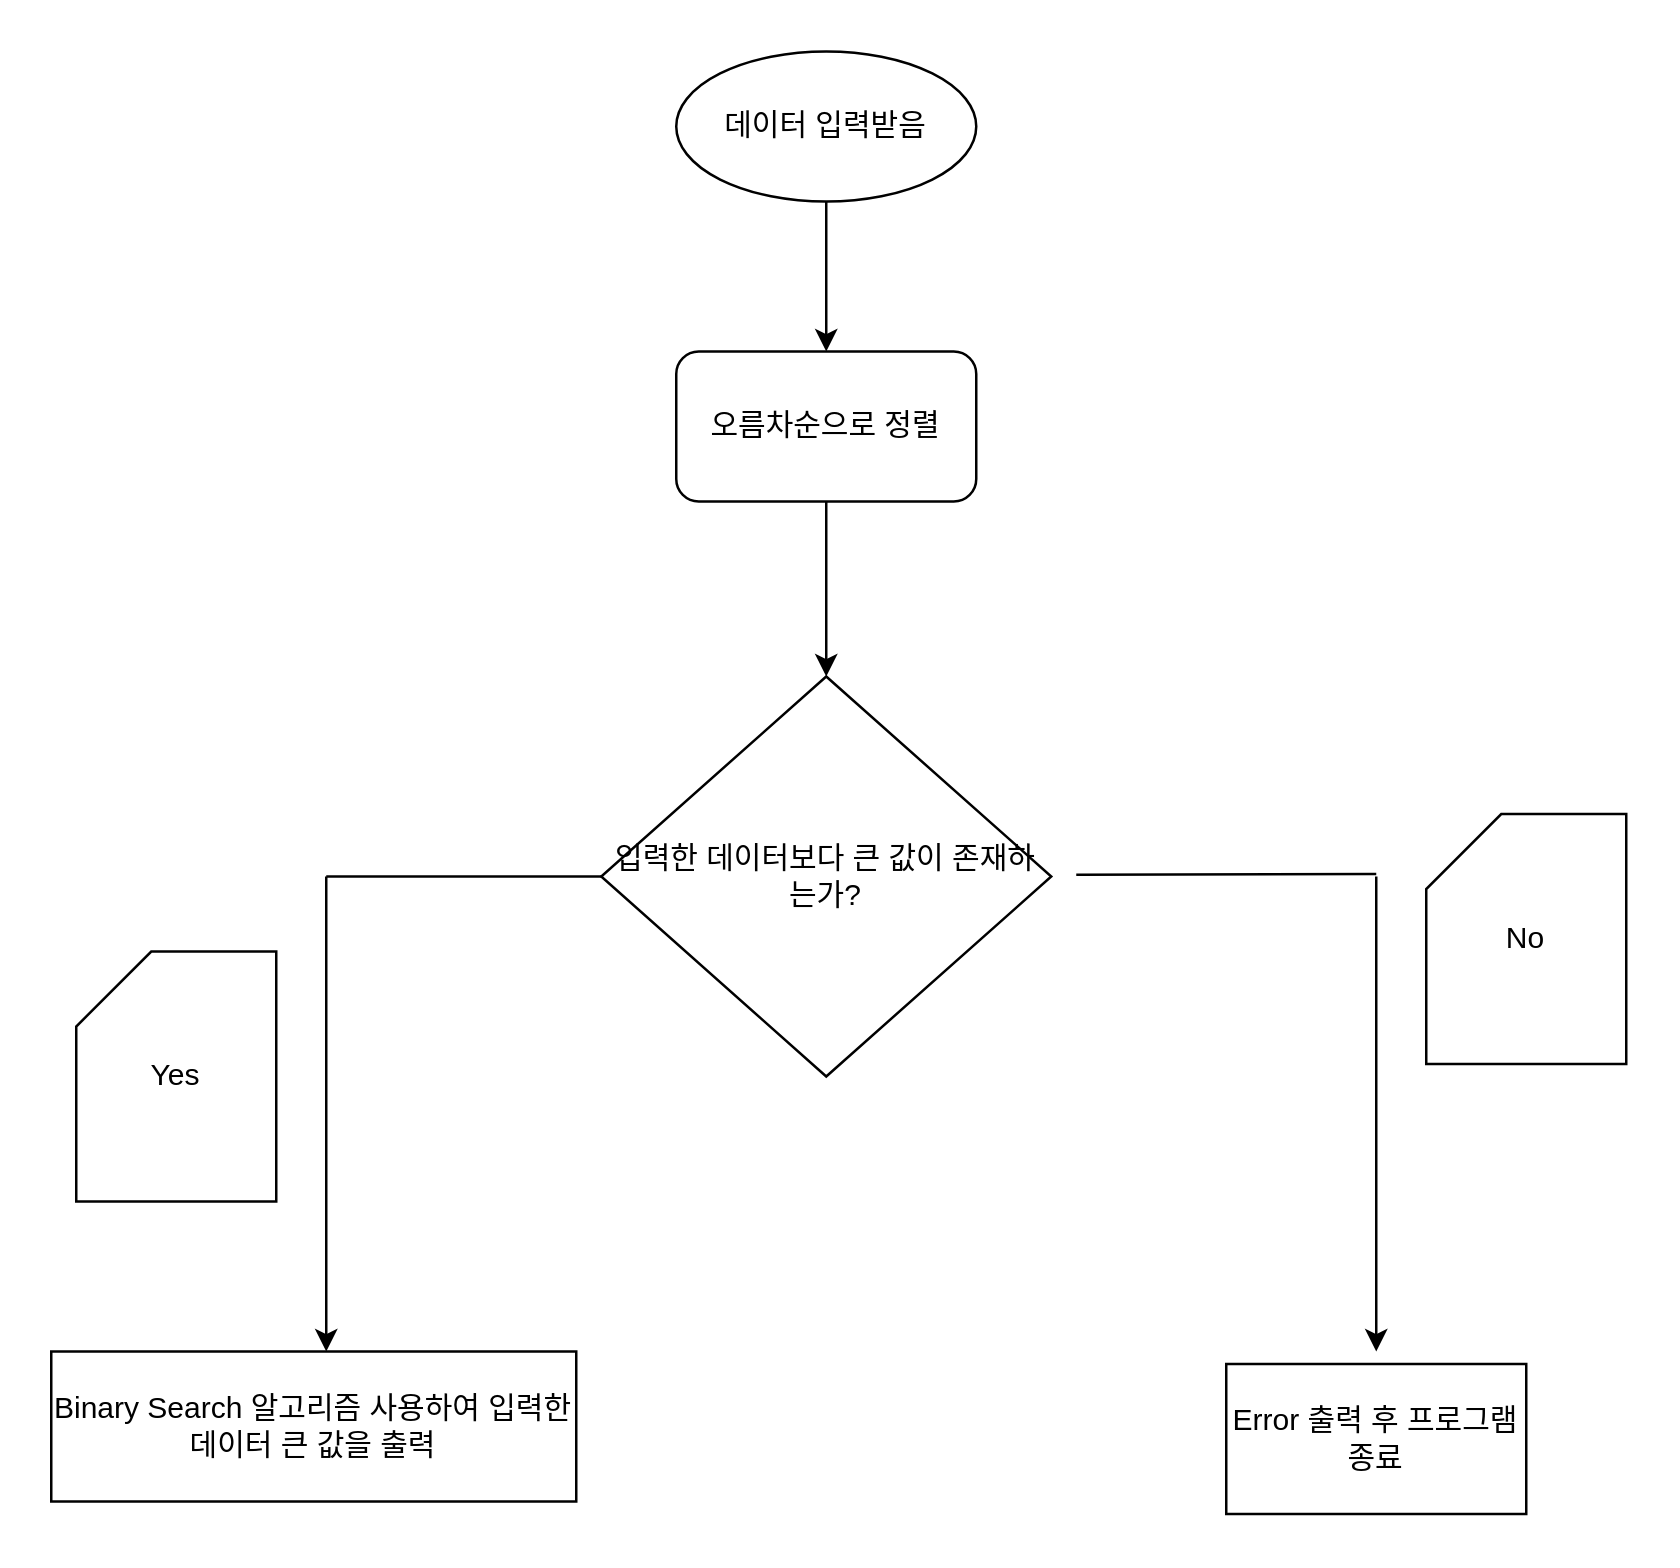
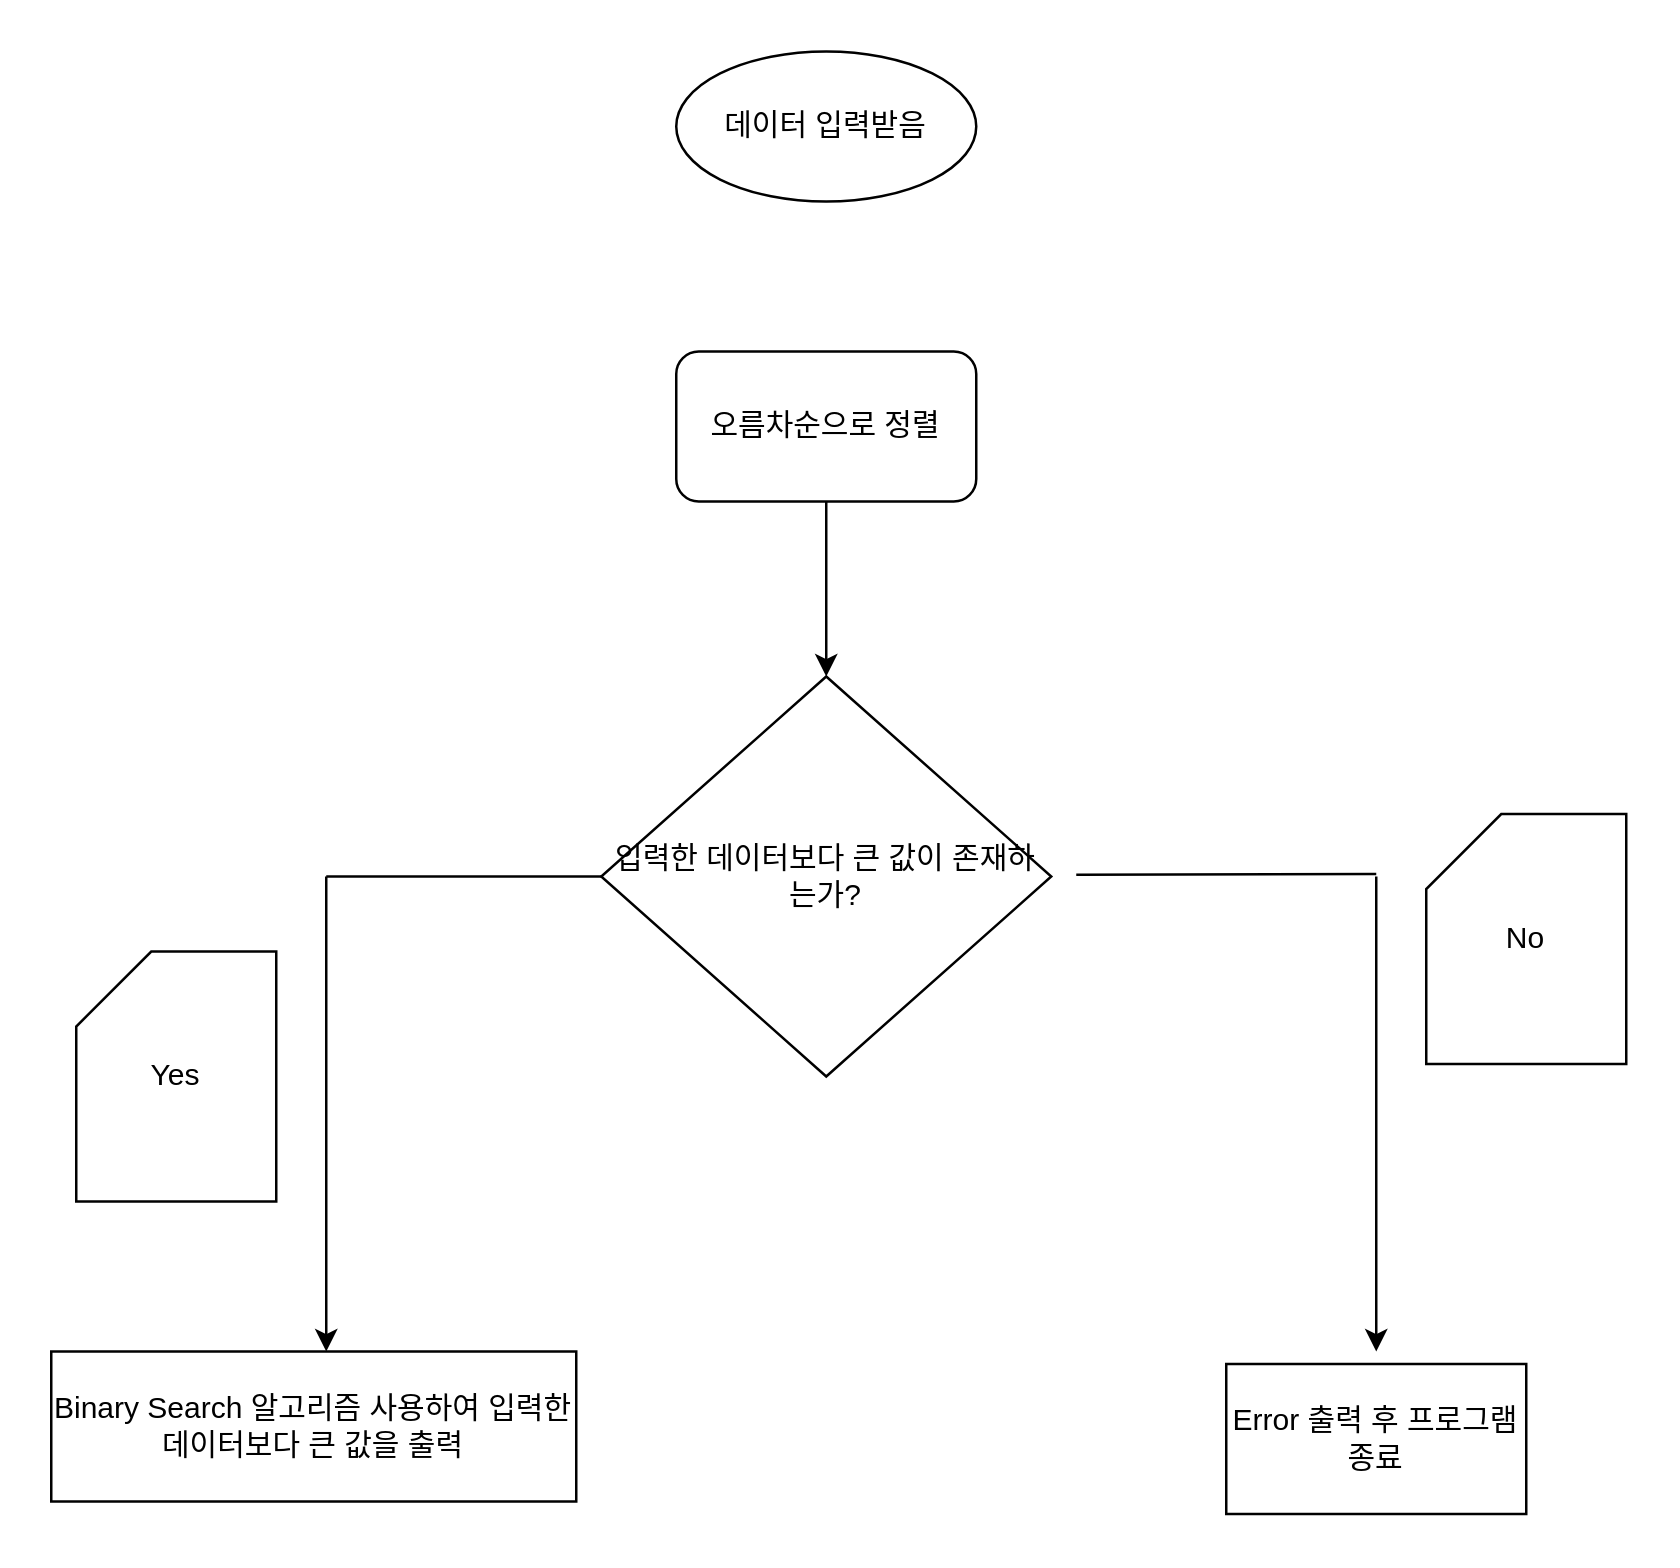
- <mxCell id="13" value="" style="endArrow=classic;html=1;rounded=0;entryX=0.5;entryY=0;entryDx=0;entryDy=0;exitX=0.5;exitY=1;exitDx=0;exitDy=0;" edge="1" parent="1" source="2" target="12"><mxGeometry width="50" height="50" relative="1" as="geometry"><mxPoint x="319" y="130" as="sourcePoint" /><mxPoint x="369" y="80" as="targetPoint" /></mxGeometry></mxCell>
- <mxCell id="11" value="Binary Search 알고리즘 사용하여 입력한 데이터 큰 값을 출력" style="rounded=0;whiteSpace=wrap;html=1;" vertex="1" parent="1"><mxGeometry x="20" y="540" width="210" height="60" as="geometry" /></mxCell>
+ <mxCell id="11" value="Binary Search 알고리즘 사용하여 입력한 데이터보다 큰 값을 출력" style="rounded=0;whiteSpace=wrap;html=1;" vertex="1" parent="1"><mxGeometry x="20" y="540" width="210" height="60" as="geometry" /></mxCell>
